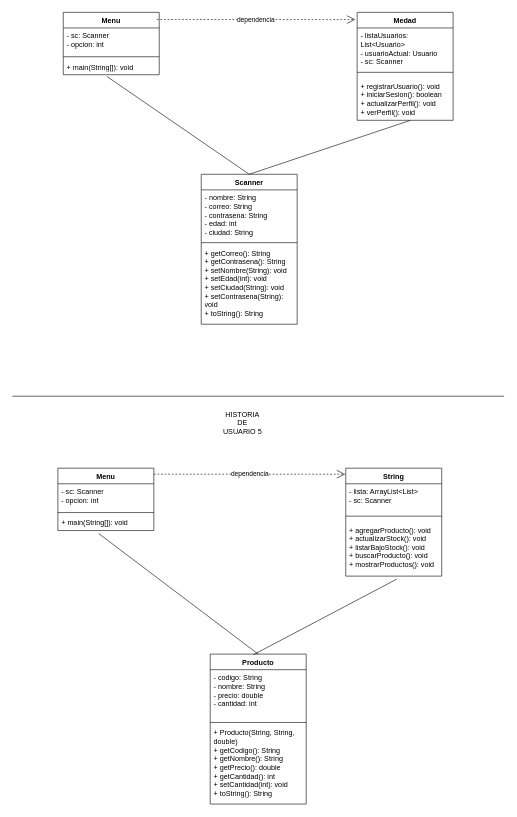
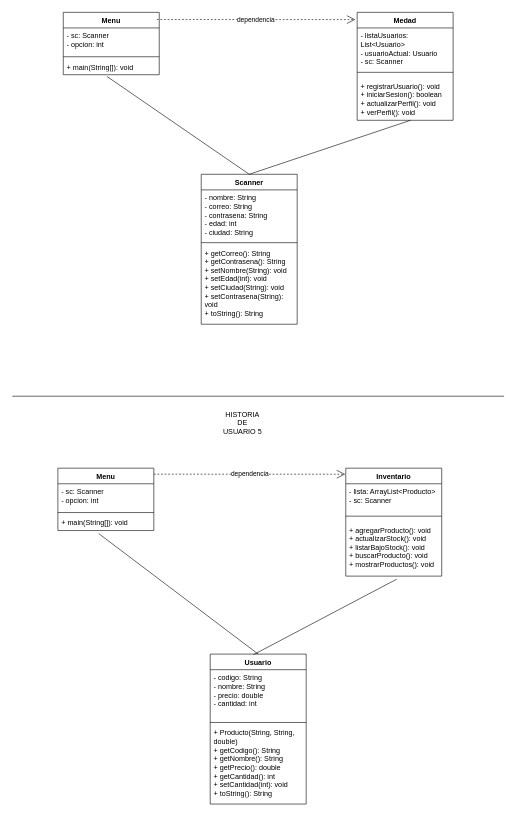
- <mxCell id="18" value="String" style="swimlane;fontStyle=1;align=center;verticalAlign=top;childLayout=stackLayout;horizontal=1;startSize=26;horizontalStack=0;resizeParent=1;resizeParentMax=0;resizeLast=0;collapsible=1;marginBottom=0;whiteSpace=wrap;html=1;" parent="1" vertex="1"><mxGeometry x="576" y="780" width="160" height="180" as="geometry" /></mxCell>
+ <mxCell id="18" value="Inventario" style="swimlane;fontStyle=1;align=center;verticalAlign=top;childLayout=stackLayout;horizontal=1;startSize=26;horizontalStack=0;resizeParent=1;resizeParentMax=0;resizeLast=0;collapsible=1;marginBottom=0;whiteSpace=wrap;html=1;" parent="1" vertex="1"><mxGeometry x="576" y="780" width="160" height="180" as="geometry" /></mxCell>
- <mxCell id="19" value="&lt;div&gt;- lista: ArrayList&amp;lt;List&amp;gt;&lt;/div&gt;&lt;div&gt;- sc: Scanner&lt;/div&gt;" style="text;strokeColor=none;fillColor=none;align=left;verticalAlign=top;spacingLeft=4;spacingRight=4;overflow=hidden;rotatable=0;points=[[0,0.5],[1,0.5]];portConstraint=eastwest;whiteSpace=wrap;html=1;" parent="18" vertex="1"><mxGeometry y="26" width="160" height="44" as="geometry" /></mxCell>
+ <mxCell id="19" value="&lt;div&gt;- lista: ArrayList&amp;lt;Producto&amp;gt;&lt;/div&gt;&lt;div&gt;- sc: Scanner&lt;/div&gt;" style="text;strokeColor=none;fillColor=none;align=left;verticalAlign=top;spacingLeft=4;spacingRight=4;overflow=hidden;rotatable=0;points=[[0,0.5],[1,0.5]];portConstraint=eastwest;whiteSpace=wrap;html=1;" parent="18" vertex="1"><mxGeometry y="26" width="160" height="44" as="geometry" /></mxCell>
- <mxCell id="14" value="&lt;div&gt;Producto&lt;/div&gt;" style="swimlane;fontStyle=1;align=center;verticalAlign=top;childLayout=stackLayout;horizontal=1;startSize=26;horizontalStack=0;resizeParent=1;resizeParentMax=0;resizeLast=0;collapsible=1;marginBottom=0;whiteSpace=wrap;html=1;" parent="1" vertex="1"><mxGeometry x="350" y="1090" width="160" height="250" as="geometry" /></mxCell>
+ <mxCell id="14" value="&lt;div&gt;Usuario&lt;/div&gt;" style="swimlane;fontStyle=1;align=center;verticalAlign=top;childLayout=stackLayout;horizontal=1;startSize=26;horizontalStack=0;resizeParent=1;resizeParentMax=0;resizeLast=0;collapsible=1;marginBottom=0;whiteSpace=wrap;html=1;" parent="1" vertex="1"><mxGeometry x="350" y="1090" width="160" height="250" as="geometry" /></mxCell>
